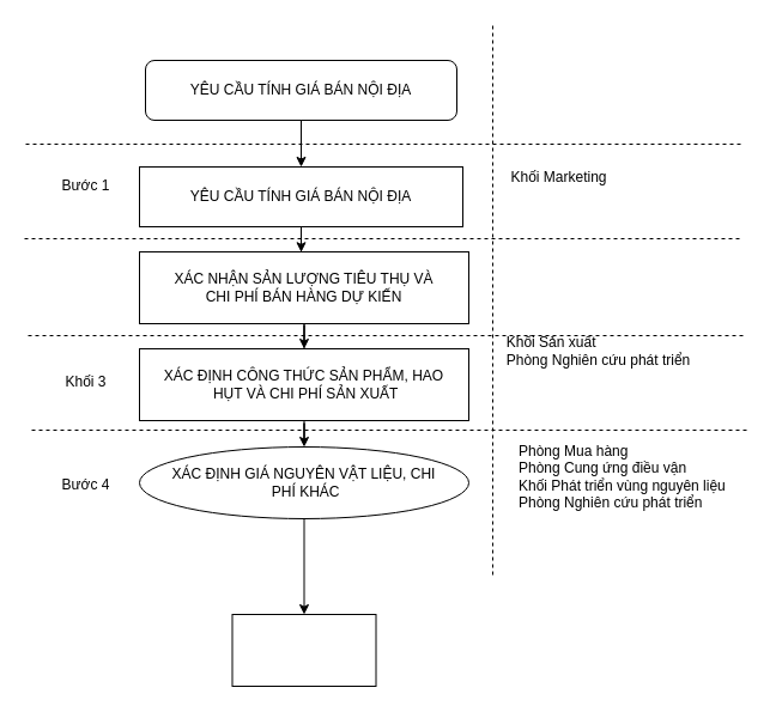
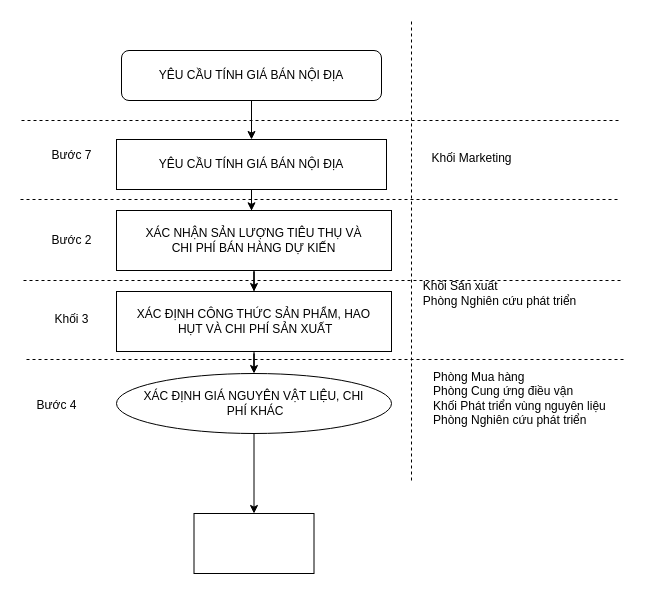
- <mxCell id="10" value="Khối Marketing" style="text;html=1;align=center;verticalAlign=middle;resizable=0;points=[];autosize=1;strokeColor=none;fillColor=none;" vertex="1" parent="1"><mxGeometry x="416" y="133" width="100" height="30" as="geometry" /></mxCell>
+ <mxCell id="10" value="Khối Marketing" style="text;html=1;align=center;verticalAlign=middle;resizable=0;points=[];autosize=1;strokeColor=none;fillColor=none;" vertex="1" parent="1"><mxGeometry x="421" y="143" width="100" height="30" as="geometry" /></mxCell>
- <mxCell id="6" value="Bước 1" style="text;html=1;align=center;verticalAlign=middle;resizable=0;points=[];autosize=1;strokeColor=none;fillColor=none;" vertex="1" parent="1"><mxGeometry x="41" y="140" width="60" height="30" as="geometry" /></mxCell>
+ <mxCell id="6" value="Bước 7" style="text;html=1;align=center;verticalAlign=middle;resizable=0;points=[];autosize=1;strokeColor=none;fillColor=none;" vertex="1" parent="1"><mxGeometry x="41" y="140" width="60" height="30" as="geometry" /></mxCell>
+ <mxCell id="9" value="Bước 2" style="text;html=1;align=center;verticalAlign=middle;resizable=0;points=[];autosize=1;strokeColor=none;fillColor=none;" vertex="1" parent="1"><mxGeometry x="41" y="225" width="60" height="30" as="geometry" /></mxCell>
- <mxCell id="21" value="Bước 4" style="text;html=1;align=center;verticalAlign=middle;resizable=0;points=[];autosize=1;strokeColor=none;fillColor=none;" vertex="1" parent="1"><mxGeometry x="41" y="390" width="60" height="30" as="geometry" /></mxCell>
+ <mxCell id="21" value="Bước 4" style="text;html=1;align=center;verticalAlign=middle;resizable=0;points=[];autosize=1;strokeColor=none;fillColor=none;" vertex="1" parent="1"><mxGeometry x="26" y="390" width="60" height="30" as="geometry" /></mxCell>
